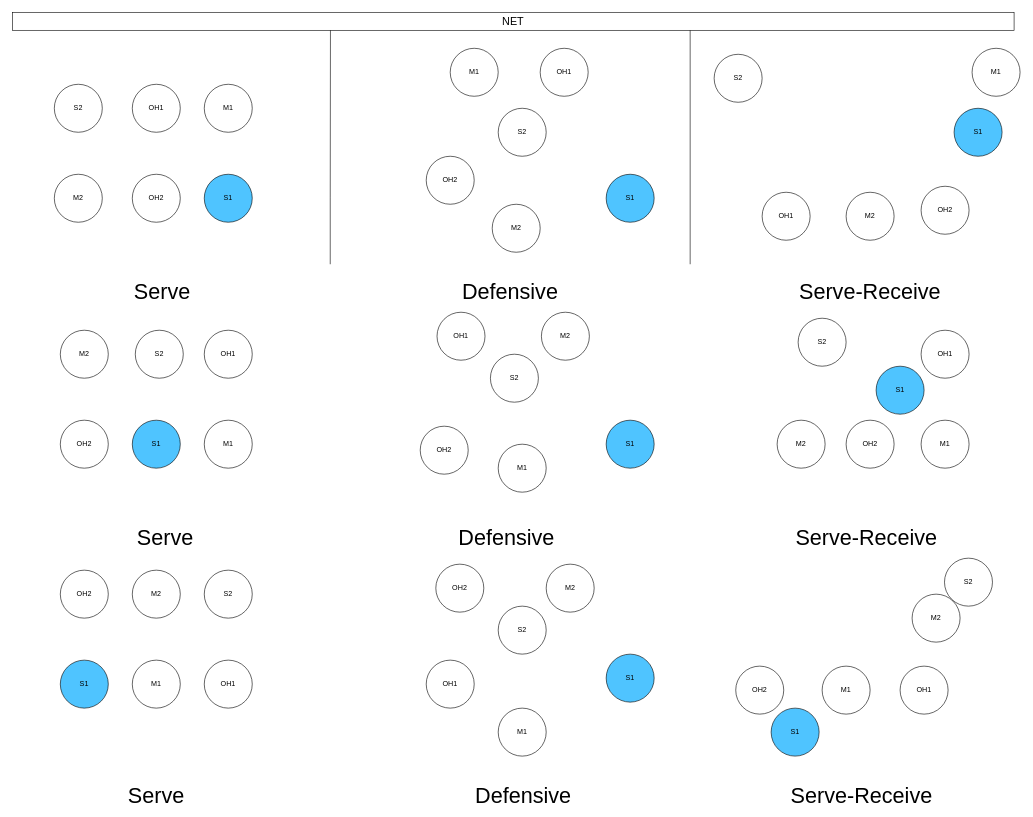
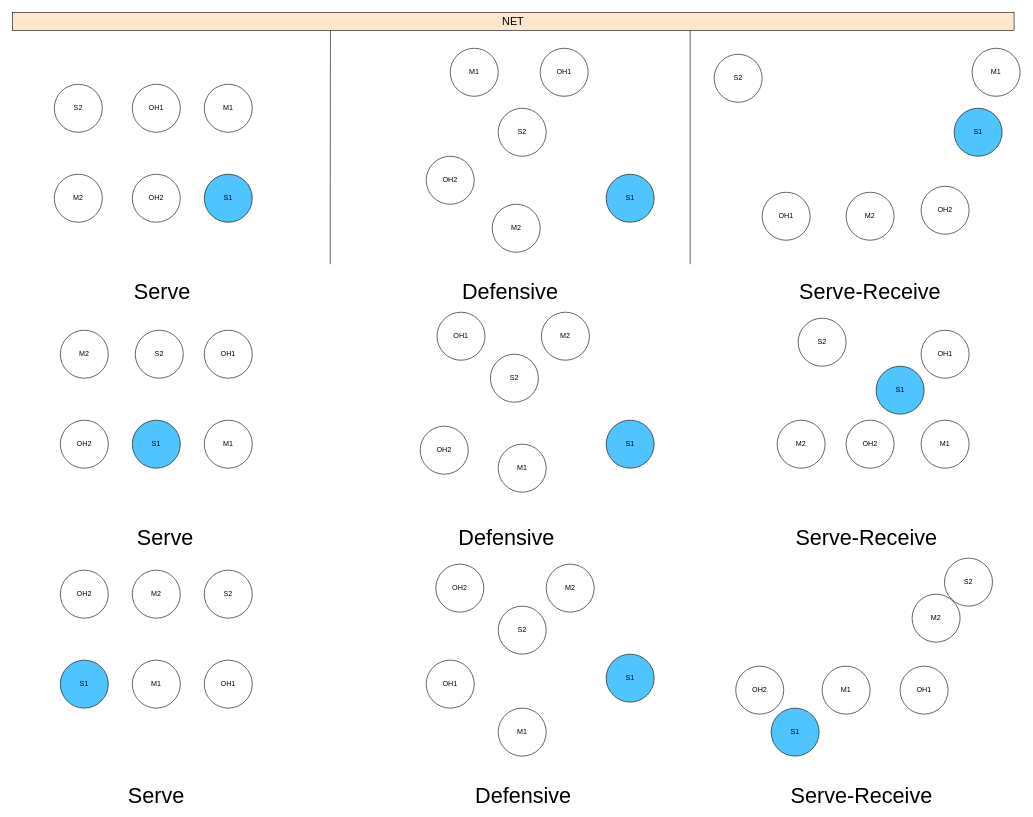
- <mxCell id="7" value="&lt;font style=&quot;font-size: 18px;&quot;&gt;NET&lt;/font&gt;" style="rounded=0;whiteSpace=wrap;html=1;" vertex="1" parent="1"><mxGeometry x="20" y="20" width="1670" height="30" as="geometry" /></mxCell>
+ <mxCell id="7" value="&lt;font style=&quot;font-size: 18px;&quot;&gt;NET&lt;/font&gt;" style="rounded=0;whiteSpace=wrap;html=1;fillColor=#ffe6cc;" vertex="1" parent="1"><mxGeometry x="20" y="20" width="1670" height="30" as="geometry" /></mxCell>
